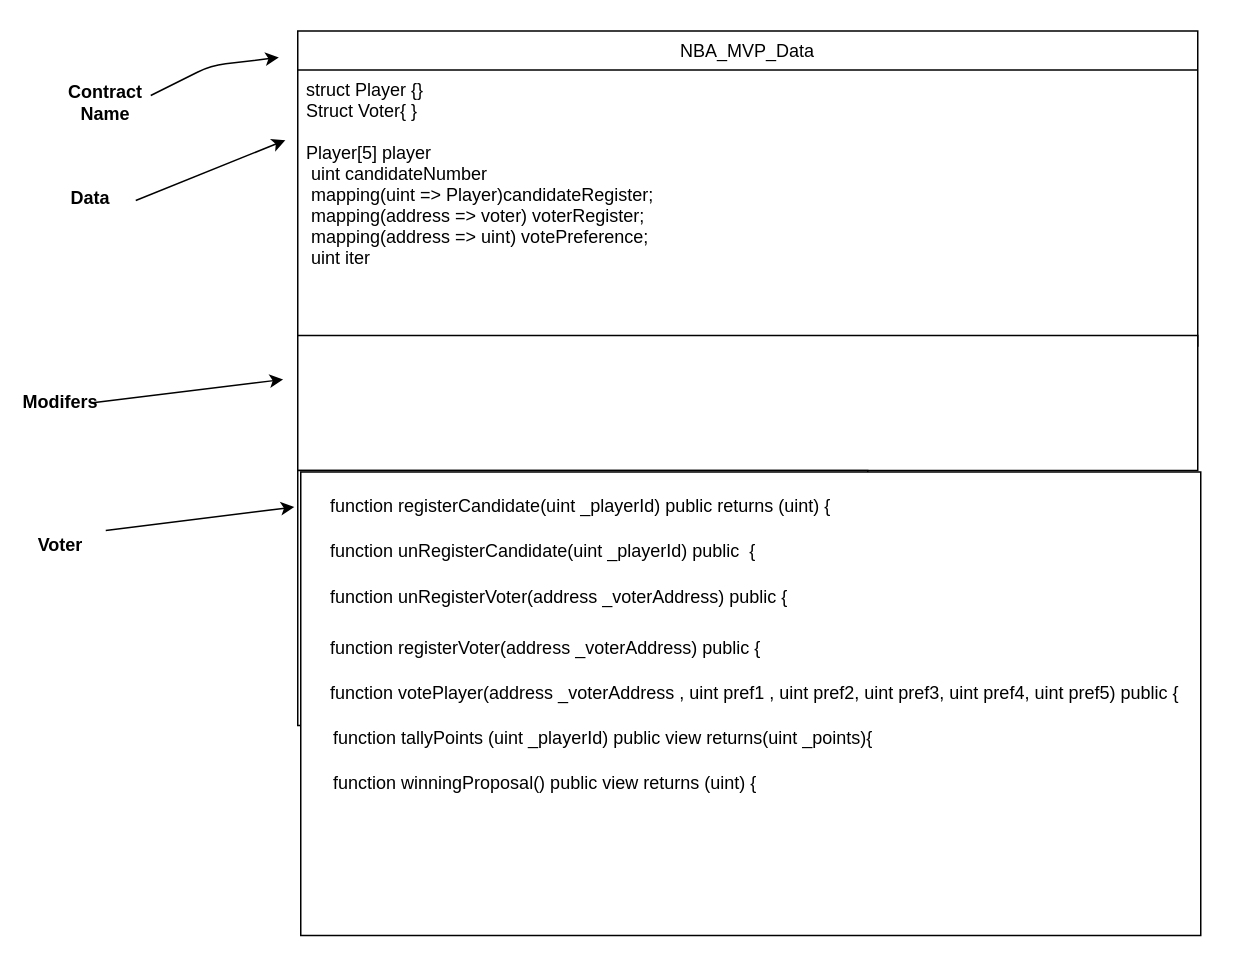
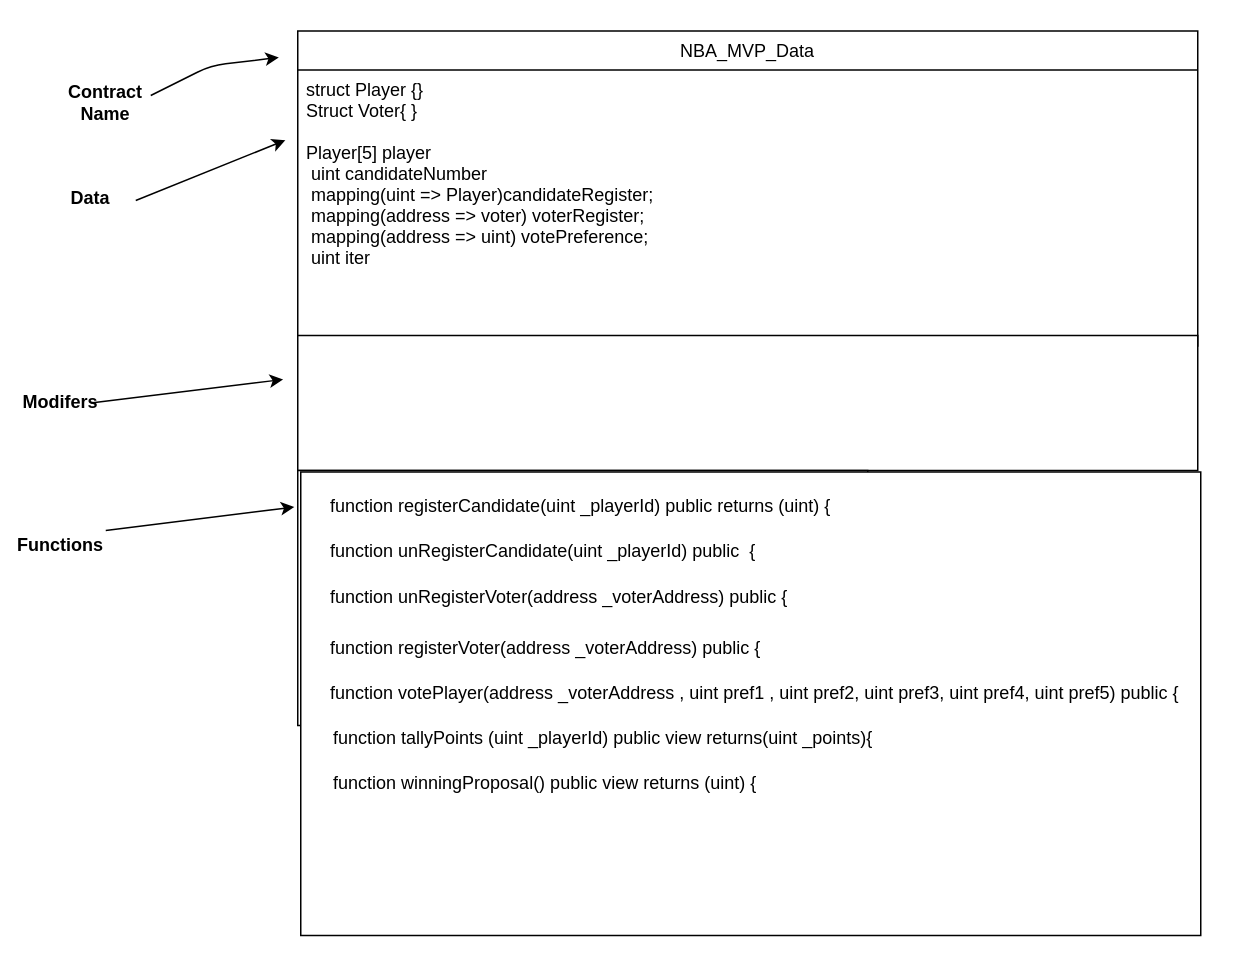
- <mxCell id="10" value="&lt;b&gt;Voter&lt;/b&gt;" style="text;html=1;strokeColor=none;fillColor=none;align=center;verticalAlign=middle;whiteSpace=wrap;rounded=0;" vertex="1" parent="1"><mxGeometry x="20" y="353" width="40" height="20" as="geometry" /></mxCell>
+ <mxCell id="10" value="&lt;b&gt;Functions&lt;/b&gt;" style="text;html=1;strokeColor=none;fillColor=none;align=center;verticalAlign=middle;whiteSpace=wrap;rounded=0;" vertex="1" parent="1"><mxGeometry x="20" y="353" width="40" height="20" as="geometry" /></mxCell>
